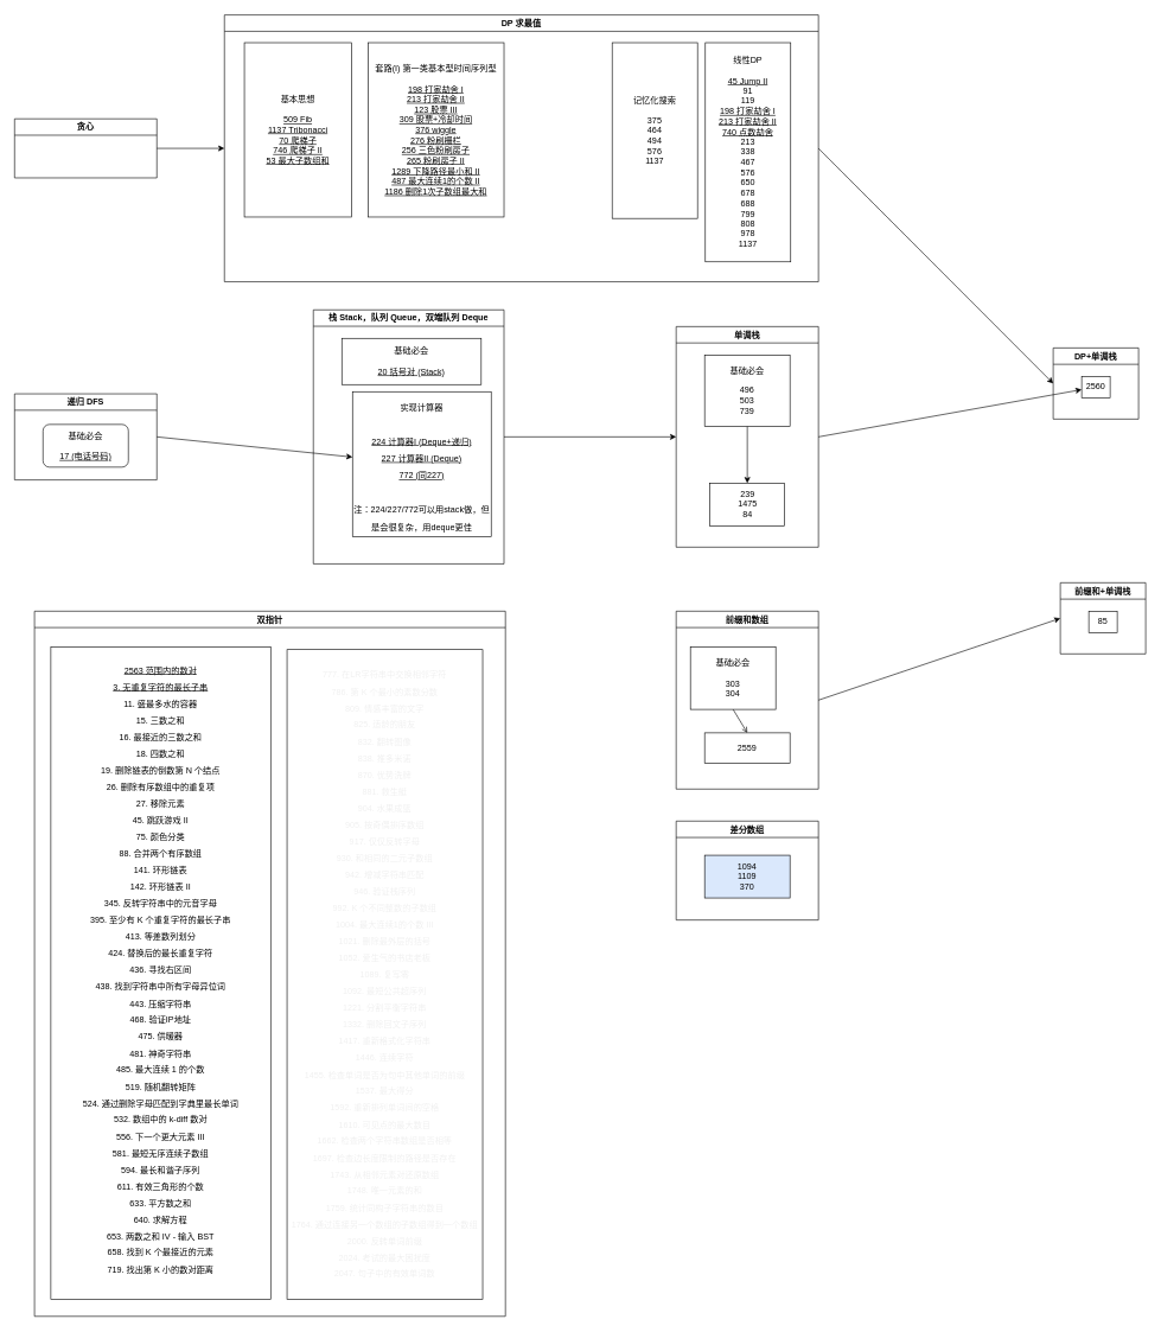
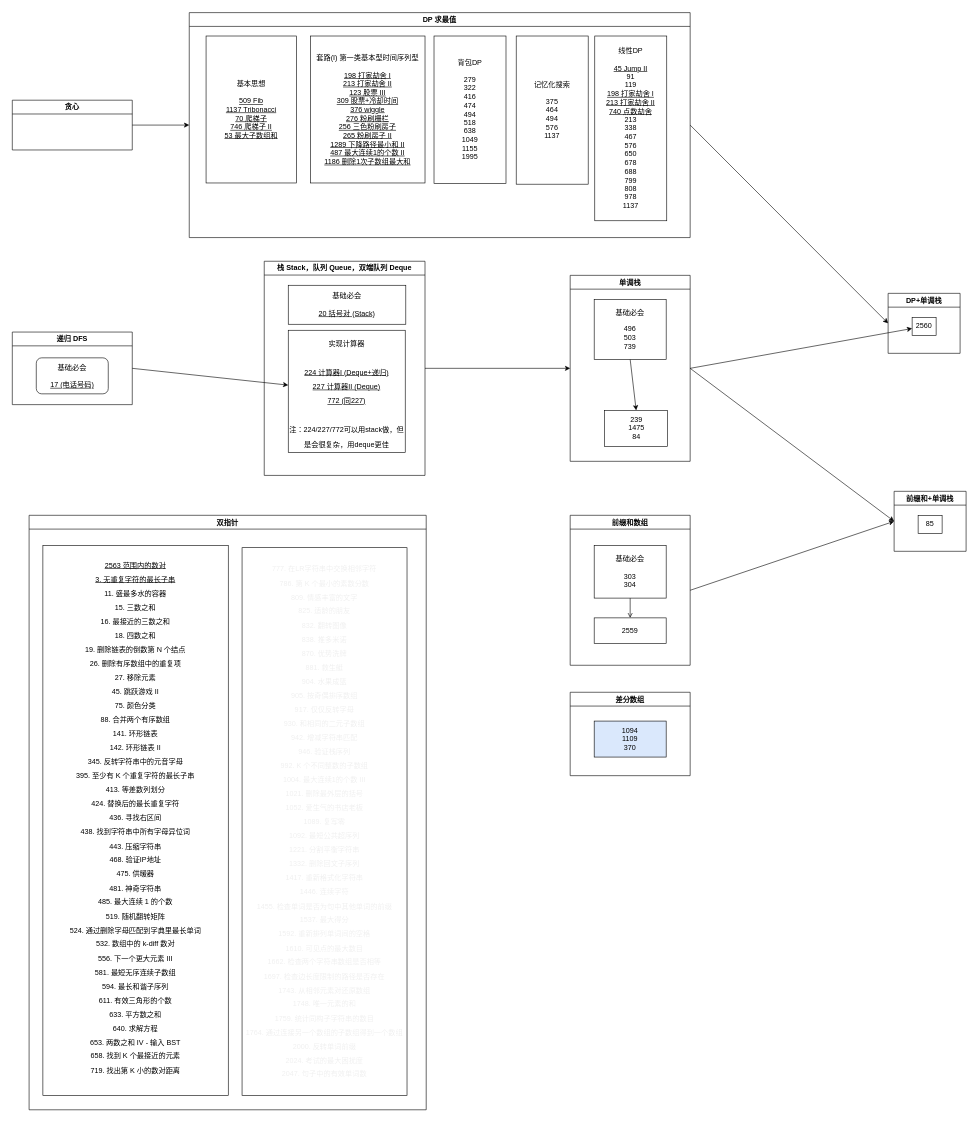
+ <mxCell id="31" value="背包DP&lt;br&gt;&lt;br&gt;279&lt;br&gt;322&lt;br&gt;416&lt;br&gt;474&lt;br&gt;494&lt;br&gt;518&lt;br&gt;638&lt;br&gt;1049&lt;br&gt;1155&lt;br&gt;1995" style="whiteSpace=wrap;html=1;container=0;" parent="1" vertex="1"><mxGeometry x="723" y="59" width="120" height="246" as="geometry" /></mxCell>
- <mxCell id="22" value="&lt;font style=&quot;font-size: 12px;&quot;&gt;&lt;font face=&quot;Helvetica&quot;&gt;实现计算器&lt;br&gt;&lt;br&gt;&lt;u&gt;224 计算器I (Deque+递归)&lt;br&gt;227 计算器II (Deque)&lt;br&gt;772 (同227)&lt;/u&gt;&lt;br&gt;&lt;br&gt;注：224/227/772可以用stack做，但是会很复杂，用deque更佳&lt;/font&gt;&lt;br&gt;&lt;/font&gt;" style="whiteSpace=wrap;html=1;hachureGap=4;fontFamily=Architects Daughter;fontSource=https%3A%2F%2Ffonts.googleapis.com%2Fcss%3Ffamily%3DArchitects%2BDaughter;fontSize=20;" parent="20" vertex="1"><mxGeometry x="55" y="115" width="195" height="204" as="geometry" /></mxCell>
+ <mxCell id="22" value="&lt;font style=&quot;font-size: 12px;&quot;&gt;&lt;font face=&quot;Helvetica&quot;&gt;实现计算器&lt;br&gt;&lt;br&gt;&lt;u&gt;224 计算器I (Deque+递归)&lt;br&gt;227 计算器II (Deque)&lt;br&gt;772 (同227)&lt;/u&gt;&lt;br&gt;&lt;br&gt;注：224/227/772可以用stack做，但是会很复杂，用deque更佳&lt;/font&gt;&lt;br&gt;&lt;/font&gt;" style="whiteSpace=wrap;html=1;hachureGap=4;fontFamily=Architects Daughter;fontSource=https%3A%2F%2Ffonts.googleapis.com%2Fcss%3Ffamily%3DArchitects%2BDaughter;fontSize=20;" parent="20" vertex="1"><mxGeometry x="40" y="115" width="195" height="204" as="geometry" /></mxCell>
- <mxCell id="8" value="239&lt;br&gt;1475&lt;br&gt;84" style="whiteSpace=wrap;html=1;rounded=0;" parent="7" vertex="1"><mxGeometry x="47.5" y="220" width="105" height="60" as="geometry" /></mxCell>
+ <mxCell id="8" value="239&lt;br&gt;1475&lt;br&gt;84" style="whiteSpace=wrap;html=1;rounded=0;" parent="7" vertex="1"><mxGeometry x="57.5" y="225" width="105" height="60" as="geometry" /></mxCell>
+ <mxCell id="13" value="" style="endArrow=classic;html=1;exitX=1;exitY=0.5;exitDx=0;exitDy=0;entryX=0;entryY=0.5;entryDx=0;entryDy=0;rounded=0;" parent="1" source="7" target="11" edge="1"><mxGeometry width="50" height="50" relative="1" as="geometry"><mxPoint x="960" y="618" as="sourcePoint" /><mxPoint x="1010" y="568" as="targetPoint" /></mxGeometry></mxCell>
- <mxCell id="5" value="基础必会&lt;br&gt;&lt;br&gt;303&lt;br&gt;304" style="whiteSpace=wrap;html=1;rounded=0;" parent="3" vertex="1"><mxGeometry x="20" y="50" width="120" height="88" as="geometry" /></mxCell>
+ <mxCell id="5" value="基础必会&lt;br&gt;&lt;br&gt;303&lt;br&gt;304" style="whiteSpace=wrap;html=1;rounded=0;" parent="3" vertex="1"><mxGeometry x="40" y="50" width="120" height="88" as="geometry" /></mxCell>
